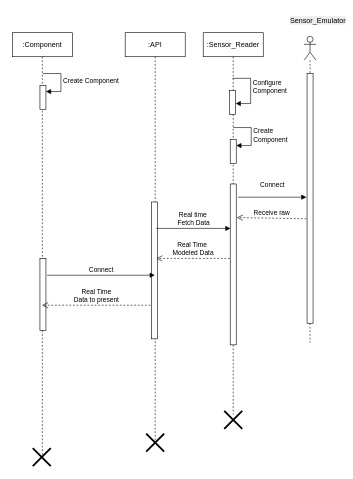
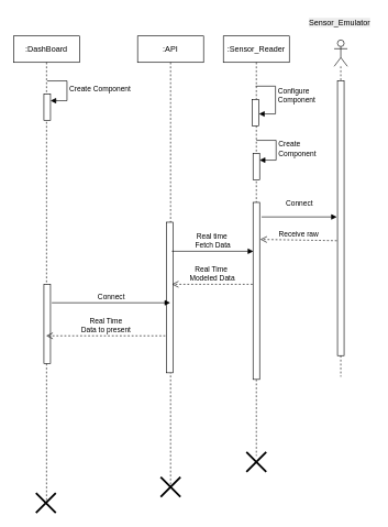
- <mxCell id="4" value="&lt;span style=&quot;color: rgb(0, 0, 0); font-family: Helvetica; font-size: 12px; font-style: normal; font-variant-ligatures: normal; font-variant-caps: normal; font-weight: 400; letter-spacing: normal; orphans: 2; text-align: center; text-indent: 0px; text-transform: none; widows: 2; word-spacing: 0px; -webkit-text-stroke-width: 0px; white-space: normal; background-color: rgb(236, 236, 236); text-decoration-thickness: initial; text-decoration-style: initial; text-decoration-color: initial; display: inline !important; float: none;&quot;&gt;Sensor_Emulator&lt;/span&gt;" style="text;whiteSpace=wrap;html=1;" vertex="1" parent="1"><mxGeometry x="481" y="20" width="100" height="30" as="geometry" /></mxCell>
+ <mxCell id="4" value="&lt;span style=&quot;color: rgb(0, 0, 0); font-family: Helvetica; font-size: 12px; font-style: normal; font-variant-ligatures: normal; font-variant-caps: normal; font-weight: 400; letter-spacing: normal; orphans: 2; text-align: center; text-indent: 0px; text-transform: none; widows: 2; word-spacing: 0px; -webkit-text-stroke-width: 0px; white-space: normal; background-color: rgb(236, 236, 236); text-decoration-thickness: initial; text-decoration-style: initial; text-decoration-color: initial; display: inline !important; float: none;&quot;&gt;Sensor_Emulator&lt;/span&gt;" style="text;whiteSpace=wrap;html=1;" vertex="1" parent="1"><mxGeometry x="466" y="20" width="100" height="30" as="geometry" /></mxCell>
- <mxCell id="13" value=":Component" style="shape=umlLifeline;perimeter=lifelinePerimeter;whiteSpace=wrap;html=1;container=1;dropTarget=0;collapsible=0;recursiveResize=0;outlineConnect=0;portConstraint=eastwest;newEdgeStyle={&quot;curved&quot;:0,&quot;rounded&quot;:0};" vertex="1" parent="1"><mxGeometry x="20" y="54" width="100" height="706" as="geometry" /></mxCell>
+ <mxCell id="13" value=":DashBoard" style="shape=umlLifeline;perimeter=lifelinePerimeter;whiteSpace=wrap;html=1;container=1;dropTarget=0;collapsible=0;recursiveResize=0;outlineConnect=0;portConstraint=eastwest;newEdgeStyle={&quot;curved&quot;:0,&quot;rounded&quot;:0};" vertex="1" parent="1"><mxGeometry x="20" y="54" width="100" height="706" as="geometry" /></mxCell>
